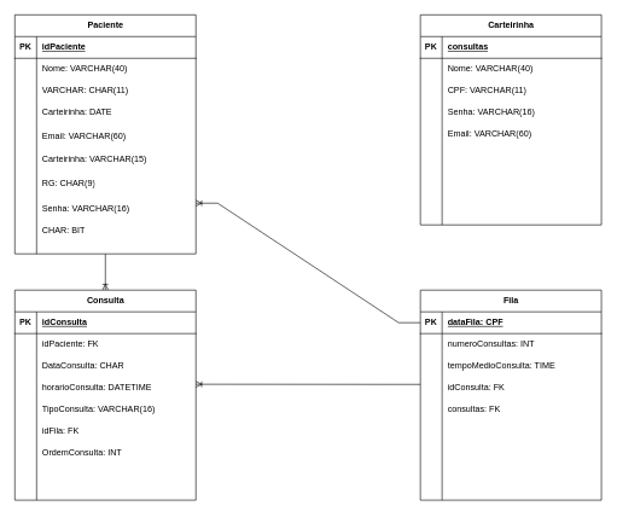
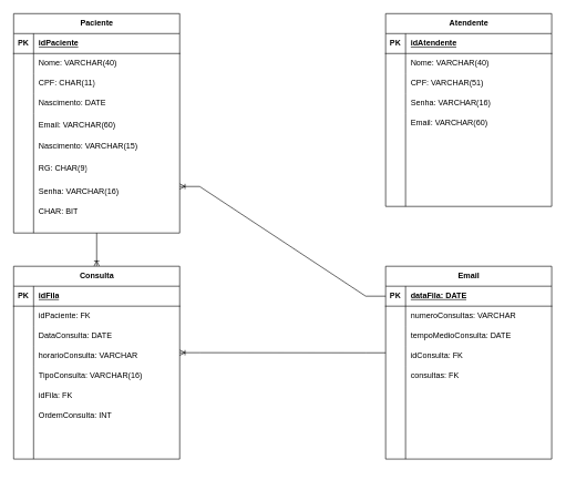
- <mxCell id="24" value="Carteirinha" style="shape=table;startSize=30;container=1;collapsible=1;childLayout=tableLayout;fixedRows=1;rowLines=0;fontStyle=1;align=center;resizeLast=1;html=1;" parent="23" vertex="1"><mxGeometry width="250" height="290" as="geometry" /></mxCell>
+ <mxCell id="24" value="Atendente" style="shape=table;startSize=30;container=1;collapsible=1;childLayout=tableLayout;fixedRows=1;rowLines=0;fontStyle=1;align=center;resizeLast=1;html=1;" parent="23" vertex="1"><mxGeometry width="250" height="290" as="geometry" /></mxCell>
- <mxCell id="27" value="consultas" style="shape=partialRectangle;connectable=0;fillColor=none;top=0;left=0;bottom=0;right=0;align=left;spacingLeft=6;fontStyle=5;overflow=hidden;whiteSpace=wrap;html=1;" parent="25" vertex="1"><mxGeometry x="30" width="220" height="30" as="geometry"><mxRectangle width="220" height="30" as="alternateBounds" /></mxGeometry></mxCell>
+ <mxCell id="27" value="idAtendente" style="shape=partialRectangle;connectable=0;fillColor=none;top=0;left=0;bottom=0;right=0;align=left;spacingLeft=6;fontStyle=5;overflow=hidden;whiteSpace=wrap;html=1;" parent="25" vertex="1"><mxGeometry x="30" width="220" height="30" as="geometry"><mxRectangle width="220" height="30" as="alternateBounds" /></mxGeometry></mxCell>
- <mxCell id="13" value="VARCHAR: CHAR(11)" style="shape=partialRectangle;connectable=0;fillColor=none;top=0;left=0;bottom=0;right=0;align=left;spacingLeft=6;overflow=hidden;whiteSpace=wrap;html=1;" parent="11" vertex="1"><mxGeometry x="30" width="220" height="30" as="geometry"><mxRectangle width="220" height="30" as="alternateBounds" /></mxGeometry></mxCell>
+ <mxCell id="13" value="CPF: CHAR(11)" style="shape=partialRectangle;connectable=0;fillColor=none;top=0;left=0;bottom=0;right=0;align=left;spacingLeft=6;overflow=hidden;whiteSpace=wrap;html=1;" parent="11" vertex="1"><mxGeometry x="30" width="220" height="30" as="geometry"><mxRectangle width="220" height="30" as="alternateBounds" /></mxGeometry></mxCell>
- <mxCell id="33" value="CPF: VARCHAR(11)" style="shape=partialRectangle;connectable=0;fillColor=none;top=0;left=0;bottom=0;right=0;align=left;spacingLeft=6;overflow=hidden;whiteSpace=wrap;html=1;" parent="31" vertex="1"><mxGeometry x="30" width="220" height="30" as="geometry"><mxRectangle width="220" height="30" as="alternateBounds" /></mxGeometry></mxCell>
+ <mxCell id="33" value="CPF: VARCHAR(51)" style="shape=partialRectangle;connectable=0;fillColor=none;top=0;left=0;bottom=0;right=0;align=left;spacingLeft=6;overflow=hidden;whiteSpace=wrap;html=1;" parent="31" vertex="1"><mxGeometry x="30" width="220" height="30" as="geometry"><mxRectangle width="220" height="30" as="alternateBounds" /></mxGeometry></mxCell>
- <mxCell id="16" value="Carteirinha: DATE" style="shape=partialRectangle;connectable=0;fillColor=none;top=0;left=0;bottom=0;right=0;align=left;spacingLeft=6;overflow=hidden;whiteSpace=wrap;html=1;" parent="14" vertex="1"><mxGeometry x="30" width="220" height="30" as="geometry"><mxRectangle width="220" height="30" as="alternateBounds" /></mxGeometry></mxCell>
+ <mxCell id="16" value="Nascimento: DATE" style="shape=partialRectangle;connectable=0;fillColor=none;top=0;left=0;bottom=0;right=0;align=left;spacingLeft=6;overflow=hidden;whiteSpace=wrap;html=1;" parent="14" vertex="1"><mxGeometry x="30" width="220" height="30" as="geometry"><mxRectangle width="220" height="30" as="alternateBounds" /></mxGeometry></mxCell>
- <mxCell id="17" value="Carteirinha: VARCHAR(15)" style="shape=partialRectangle;connectable=0;fillColor=none;top=0;left=0;bottom=0;right=0;align=left;spacingLeft=6;overflow=hidden;whiteSpace=wrap;html=1;" parent="3" vertex="1"><mxGeometry x="30" y="182.07" width="220" height="34.138" as="geometry"><mxRectangle width="220" height="30" as="alternateBounds" /></mxGeometry></mxCell>
+ <mxCell id="17" value="Nascimento: VARCHAR(15)" style="shape=partialRectangle;connectable=0;fillColor=none;top=0;left=0;bottom=0;right=0;align=left;spacingLeft=6;overflow=hidden;whiteSpace=wrap;html=1;" parent="3" vertex="1"><mxGeometry x="30" y="182.07" width="220" height="34.138" as="geometry"><mxRectangle width="220" height="30" as="alternateBounds" /></mxGeometry></mxCell>
- <mxCell id="42" value="Fila" style="shape=table;startSize=30;container=1;collapsible=1;childLayout=tableLayout;fixedRows=1;rowLines=0;fontStyle=1;align=center;resizeLast=1;html=1;" parent="39" vertex="1"><mxGeometry y="-10" width="250" height="290" as="geometry" /></mxCell>
+ <mxCell id="42" value="Email" style="shape=table;startSize=30;container=1;collapsible=1;childLayout=tableLayout;fixedRows=1;rowLines=0;fontStyle=1;align=center;resizeLast=1;html=1;" parent="39" vertex="1"><mxGeometry y="-10" width="250" height="290" as="geometry" /></mxCell>
- <mxCell id="67" value="idConsulta" style="shape=partialRectangle;connectable=0;fillColor=none;top=0;left=0;bottom=0;right=0;align=left;spacingLeft=6;fontStyle=5;overflow=hidden;whiteSpace=wrap;html=1;" parent="65" vertex="1"><mxGeometry x="30" width="220" height="30" as="geometry"><mxRectangle width="220" height="30" as="alternateBounds" /></mxGeometry></mxCell>
+ <mxCell id="67" value="idFila" style="shape=partialRectangle;connectable=0;fillColor=none;top=0;left=0;bottom=0;right=0;align=left;spacingLeft=6;fontStyle=5;overflow=hidden;whiteSpace=wrap;html=1;" parent="65" vertex="1"><mxGeometry x="30" width="220" height="30" as="geometry"><mxRectangle width="220" height="30" as="alternateBounds" /></mxGeometry></mxCell>
- <mxCell id="45" value="dataFila: CPF" style="shape=partialRectangle;connectable=0;fillColor=none;top=0;left=0;bottom=0;right=0;align=left;spacingLeft=6;fontStyle=5;overflow=hidden;whiteSpace=wrap;html=1;" parent="43" vertex="1"><mxGeometry x="30" width="220" height="30" as="geometry"><mxRectangle width="220" height="30" as="alternateBounds" /></mxGeometry></mxCell>
+ <mxCell id="45" value="dataFila: DATE" style="shape=partialRectangle;connectable=0;fillColor=none;top=0;left=0;bottom=0;right=0;align=left;spacingLeft=6;fontStyle=5;overflow=hidden;whiteSpace=wrap;html=1;" parent="43" vertex="1"><mxGeometry x="30" width="220" height="30" as="geometry"><mxRectangle width="220" height="30" as="alternateBounds" /></mxGeometry></mxCell>
- <mxCell id="48" value="numeroConsultas: INT" style="shape=partialRectangle;connectable=0;fillColor=none;top=0;left=0;bottom=0;right=0;align=left;spacingLeft=6;overflow=hidden;whiteSpace=wrap;html=1;" parent="46" vertex="1"><mxGeometry x="30" width="220" height="30" as="geometry"><mxRectangle width="220" height="30" as="alternateBounds" /></mxGeometry></mxCell>
+ <mxCell id="48" value="numeroConsultas: VARCHAR" style="shape=partialRectangle;connectable=0;fillColor=none;top=0;left=0;bottom=0;right=0;align=left;spacingLeft=6;overflow=hidden;whiteSpace=wrap;html=1;" parent="46" vertex="1"><mxGeometry x="30" width="220" height="30" as="geometry"><mxRectangle width="220" height="30" as="alternateBounds" /></mxGeometry></mxCell>
- <mxCell id="73" value="DataConsulta: CHAR" style="shape=partialRectangle;connectable=0;fillColor=none;top=0;left=0;bottom=0;right=0;align=left;spacingLeft=6;overflow=hidden;whiteSpace=wrap;html=1;" parent="71" vertex="1"><mxGeometry x="30" width="220" height="30" as="geometry"><mxRectangle width="220" height="30" as="alternateBounds" /></mxGeometry></mxCell>
+ <mxCell id="73" value="DataConsulta: DATE" style="shape=partialRectangle;connectable=0;fillColor=none;top=0;left=0;bottom=0;right=0;align=left;spacingLeft=6;overflow=hidden;whiteSpace=wrap;html=1;" parent="71" vertex="1"><mxGeometry x="30" width="220" height="30" as="geometry"><mxRectangle width="220" height="30" as="alternateBounds" /></mxGeometry></mxCell>
- <mxCell id="51" value="tempoMedioConsulta: TIME" style="shape=partialRectangle;connectable=0;fillColor=none;top=0;left=0;bottom=0;right=0;align=left;spacingLeft=6;overflow=hidden;whiteSpace=wrap;html=1;" parent="49" vertex="1"><mxGeometry x="30" width="220" height="30" as="geometry"><mxRectangle width="220" height="30" as="alternateBounds" /></mxGeometry></mxCell>
+ <mxCell id="51" value="tempoMedioConsulta: DATE" style="shape=partialRectangle;connectable=0;fillColor=none;top=0;left=0;bottom=0;right=0;align=left;spacingLeft=6;overflow=hidden;whiteSpace=wrap;html=1;" parent="49" vertex="1"><mxGeometry x="30" width="220" height="30" as="geometry"><mxRectangle width="220" height="30" as="alternateBounds" /></mxGeometry></mxCell>
- <mxCell id="76" value="horarioConsulta: DATETIME" style="shape=partialRectangle;connectable=0;fillColor=none;top=0;left=0;bottom=0;right=0;align=left;spacingLeft=6;overflow=hidden;whiteSpace=wrap;html=1;" parent="74" vertex="1"><mxGeometry x="30" width="220" height="30" as="geometry"><mxRectangle width="220" height="30" as="alternateBounds" /></mxGeometry></mxCell>
+ <mxCell id="76" value="horarioConsulta: VARCHAR" style="shape=partialRectangle;connectable=0;fillColor=none;top=0;left=0;bottom=0;right=0;align=left;spacingLeft=6;overflow=hidden;whiteSpace=wrap;html=1;" parent="74" vertex="1"><mxGeometry x="30" width="220" height="30" as="geometry"><mxRectangle width="220" height="30" as="alternateBounds" /></mxGeometry></mxCell>
